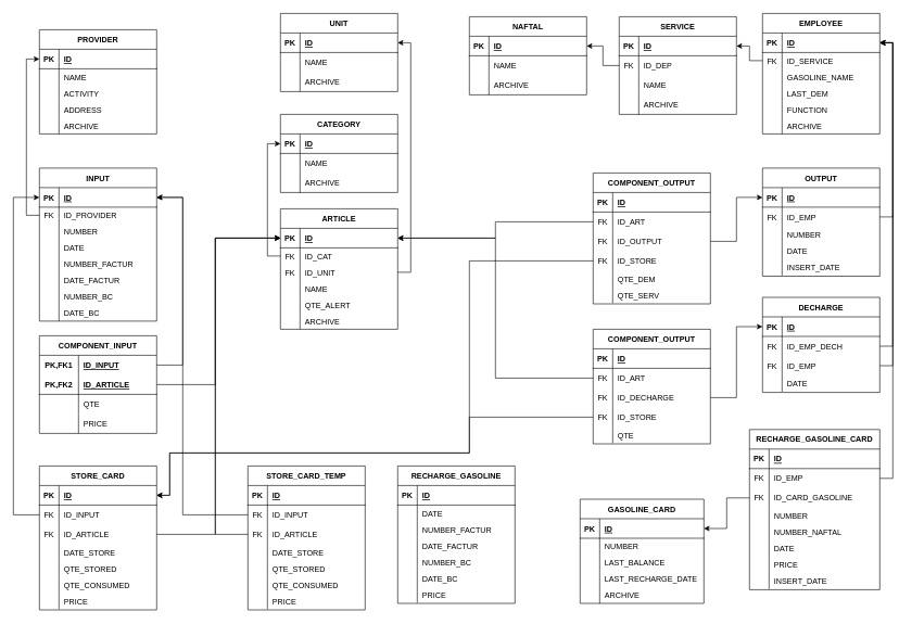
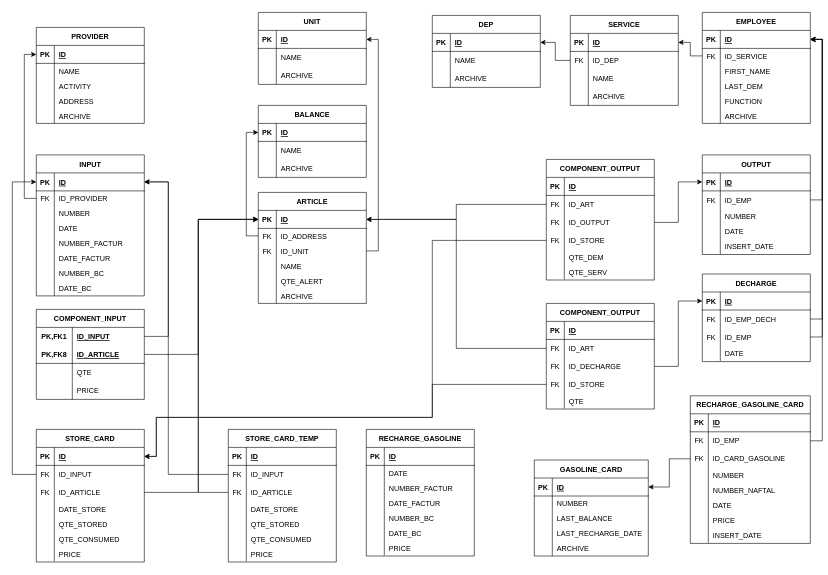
- <mxCell id="73" value="NAFTAL" style="shape=table;startSize=30;container=1;collapsible=1;childLayout=tableLayout;fixedRows=1;rowLines=0;fontStyle=1;align=center;resizeLast=1;" vertex="1" parent="1"><mxGeometry x="720" y="25" width="180" height="120" as="geometry" /></mxCell>
+ <mxCell id="73" value="DEP" style="shape=table;startSize=30;container=1;collapsible=1;childLayout=tableLayout;fixedRows=1;rowLines=0;fontStyle=1;align=center;resizeLast=1;" vertex="1" parent="1"><mxGeometry x="720" y="25" width="180" height="120" as="geometry" /></mxCell>
- <mxCell id="11" value="GASOLINE_NAME" style="shape=partialRectangle;connectable=0;fillColor=none;top=0;left=0;bottom=0;right=0;align=left;spacingLeft=6;overflow=hidden;" vertex="1" parent="9"><mxGeometry x="30" width="150" height="25" as="geometry"><mxRectangle width="150" height="25" as="alternateBounds" /></mxGeometry></mxCell>
+ <mxCell id="11" value="FIRST_NAME" style="shape=partialRectangle;connectable=0;fillColor=none;top=0;left=0;bottom=0;right=0;align=left;spacingLeft=6;overflow=hidden;" vertex="1" parent="9"><mxGeometry x="30" width="150" height="25" as="geometry"><mxRectangle width="150" height="25" as="alternateBounds" /></mxGeometry></mxCell>
- <mxCell id="53" value="CATEGORY" style="shape=table;startSize=30;container=1;collapsible=1;childLayout=tableLayout;fixedRows=1;rowLines=0;fontStyle=1;align=center;resizeLast=1;" vertex="1" parent="1"><mxGeometry x="430" y="175" width="180" height="120" as="geometry" /></mxCell>
+ <mxCell id="53" value="BALANCE" style="shape=table;startSize=30;container=1;collapsible=1;childLayout=tableLayout;fixedRows=1;rowLines=0;fontStyle=1;align=center;resizeLast=1;" vertex="1" parent="1"><mxGeometry x="430" y="175" width="180" height="120" as="geometry" /></mxCell>
- <mxCell id="40" value="ID_CAT" style="shape=partialRectangle;connectable=0;fillColor=none;top=0;left=0;bottom=0;right=0;align=left;spacingLeft=6;fontStyle=0;overflow=hidden;" vertex="1" parent="38"><mxGeometry x="30" width="150" height="25" as="geometry"><mxRectangle width="150" height="25" as="alternateBounds" /></mxGeometry></mxCell>
+ <mxCell id="40" value="ID_ADDRESS" style="shape=partialRectangle;connectable=0;fillColor=none;top=0;left=0;bottom=0;right=0;align=left;spacingLeft=6;fontStyle=0;overflow=hidden;" vertex="1" parent="38"><mxGeometry x="30" width="150" height="25" as="geometry"><mxRectangle width="150" height="25" as="alternateBounds" /></mxGeometry></mxCell>
- <mxCell id="146" value="PK,FK2" style="shape=partialRectangle;connectable=0;fillColor=none;top=0;left=0;bottom=0;right=0;fontStyle=1;overflow=hidden;" vertex="1" parent="145"><mxGeometry width="60" height="30" as="geometry"><mxRectangle width="60" height="30" as="alternateBounds" /></mxGeometry></mxCell>
+ <mxCell id="146" value="PK,FK8" style="shape=partialRectangle;connectable=0;fillColor=none;top=0;left=0;bottom=0;right=0;fontStyle=1;overflow=hidden;" vertex="1" parent="145"><mxGeometry width="60" height="30" as="geometry"><mxRectangle width="60" height="30" as="alternateBounds" /></mxGeometry></mxCell>
